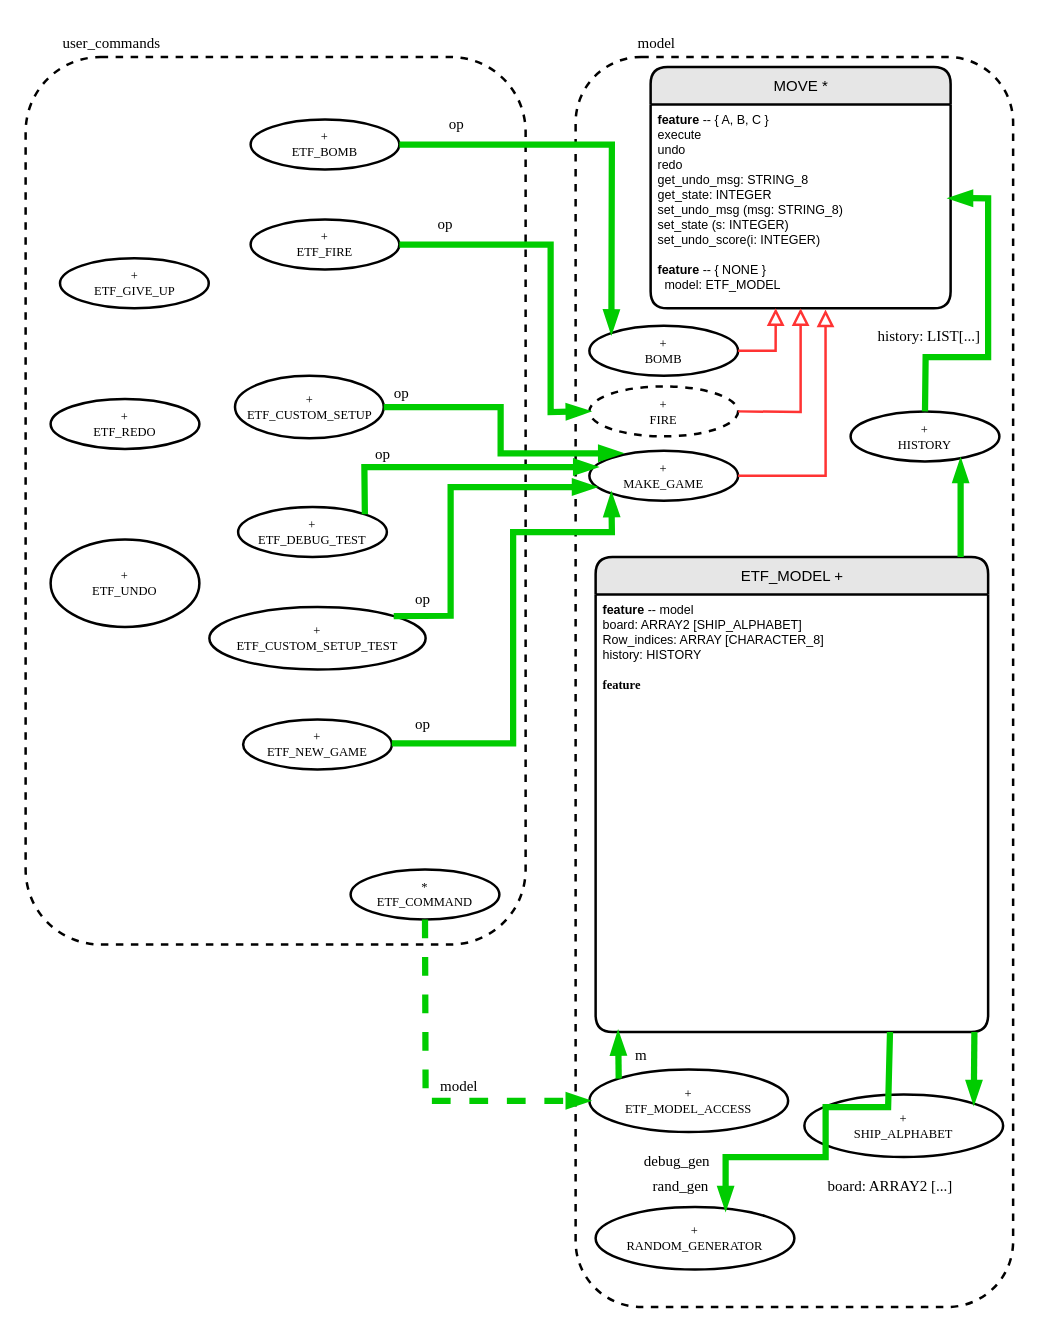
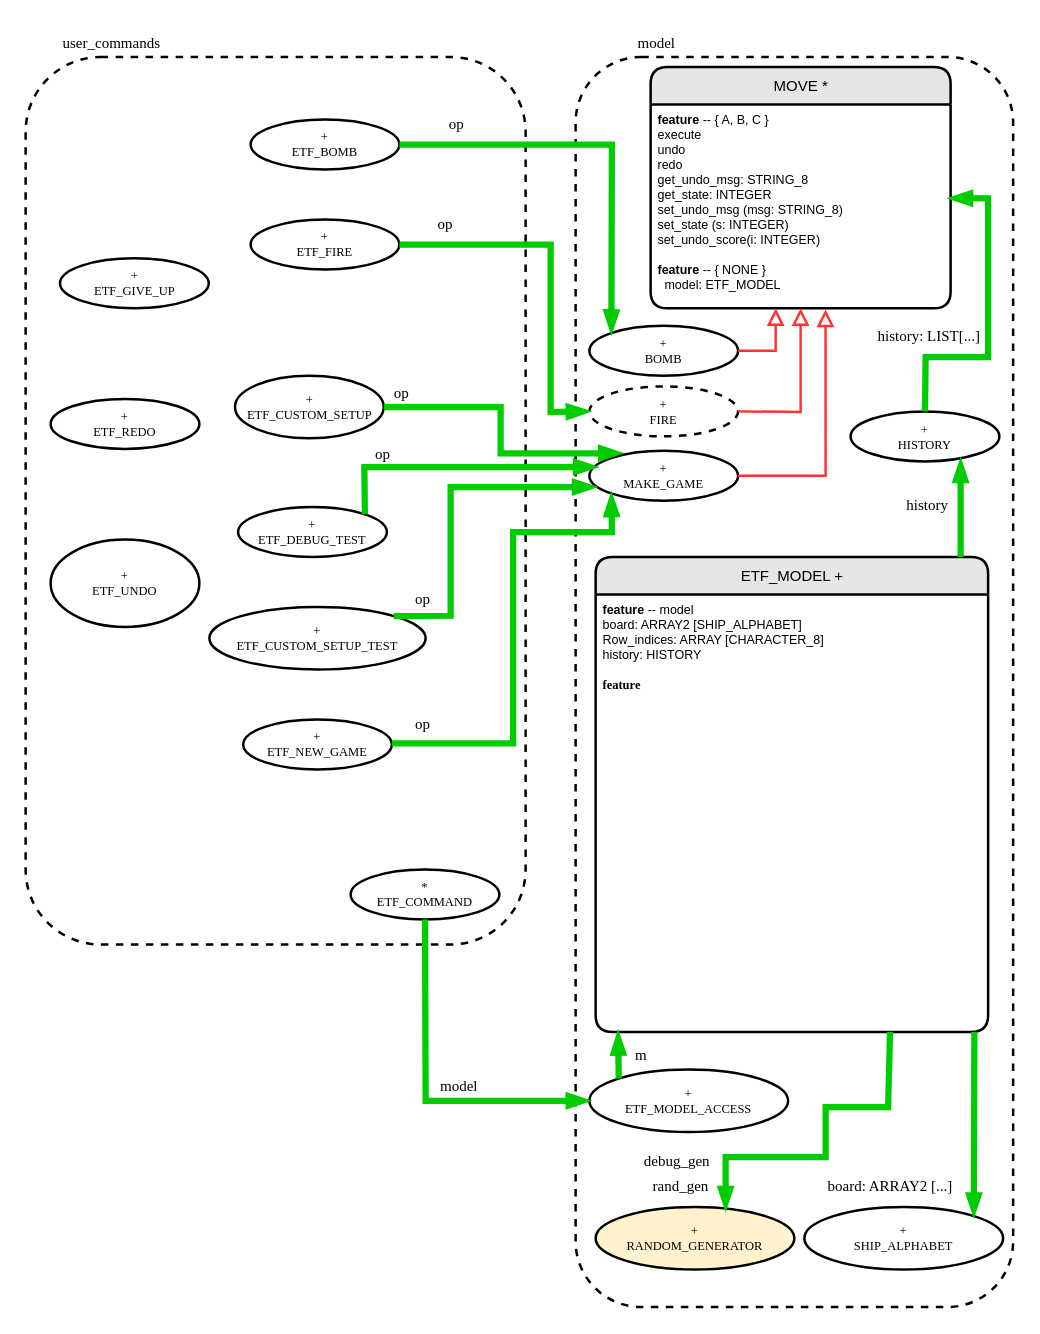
+ <mxCell id="33" value="&lt;font style=&quot;font-size: 12px&quot;&gt;history&lt;/font&gt;" style="text;html=1;fontSize=10;fontFamily=Verdena;" vertex="1" parent="1"><mxGeometry x="722.5" y="390" width="34" height="20" as="geometry" /></mxCell>
- <mxCell id="41" value="" style="endArrow=blockThin;html=1;strokeColor=#00CC00;strokeWidth=5;endFill=1;entryX=0;entryY=0.5;entryDx=0;entryDy=0;exitX=0.5;exitY=1;exitDx=0;exitDy=0;rounded=0;dashed=1;" edge="1" parent="1" source="6" target="22"><mxGeometry width="50" height="50" relative="1" as="geometry"><mxPoint x="60" y="1090" as="sourcePoint" /><mxPoint x="200" y="1090" as="targetPoint" /><Array as="points"><mxPoint x="340" y="880" /></Array></mxGeometry></mxCell>
+ <mxCell id="41" value="" style="endArrow=blockThin;html=1;strokeColor=#00CC00;strokeWidth=5;endFill=1;entryX=0;entryY=0.5;entryDx=0;entryDy=0;exitX=0.5;exitY=1;exitDx=0;exitDy=0;rounded=0;" edge="1" parent="1" source="6" target="22"><mxGeometry width="50" height="50" relative="1" as="geometry"><mxPoint x="60" y="1090" as="sourcePoint" /><mxPoint x="200" y="1090" as="targetPoint" /><Array as="points"><mxPoint x="340" y="880" /></Array></mxGeometry></mxCell>
- <mxCell id="21" value="+&lt;br&gt;SHIP_ALPHABET&lt;br&gt;" style="ellipse;whiteSpace=wrap;html=1;rounded=1;fontSize=10;fontFamily=Verdena;strokeWidth=2;" vertex="1" parent="1"><mxGeometry x="643" y="875" width="159" height="50" as="geometry" /></mxCell>
+ <mxCell id="21" value="+&lt;br&gt;SHIP_ALPHABET&lt;br&gt;" style="ellipse;whiteSpace=wrap;html=1;rounded=1;fontSize=10;fontFamily=Verdena;strokeWidth=2;" vertex="1" parent="1"><mxGeometry x="643" y="965" width="159" height="50" as="geometry" /></mxCell>
- <mxCell id="19" value="+&lt;br&gt;RANDOM_GENERATOR&lt;br&gt;" style="ellipse;whiteSpace=wrap;html=1;rounded=1;fontSize=10;fontFamily=Verdena;strokeWidth=2;" vertex="1" parent="1"><mxGeometry x="476" y="965" width="159" height="50" as="geometry" /></mxCell>
+ <mxCell id="19" value="+&lt;br&gt;RANDOM_GENERATOR&lt;br&gt;" style="ellipse;whiteSpace=wrap;html=1;rounded=1;fontSize=10;fontFamily=Verdena;strokeWidth=2;fillColor=#fff2cc;" vertex="1" parent="1"><mxGeometry x="476" y="965" width="159" height="50" as="geometry" /></mxCell>
